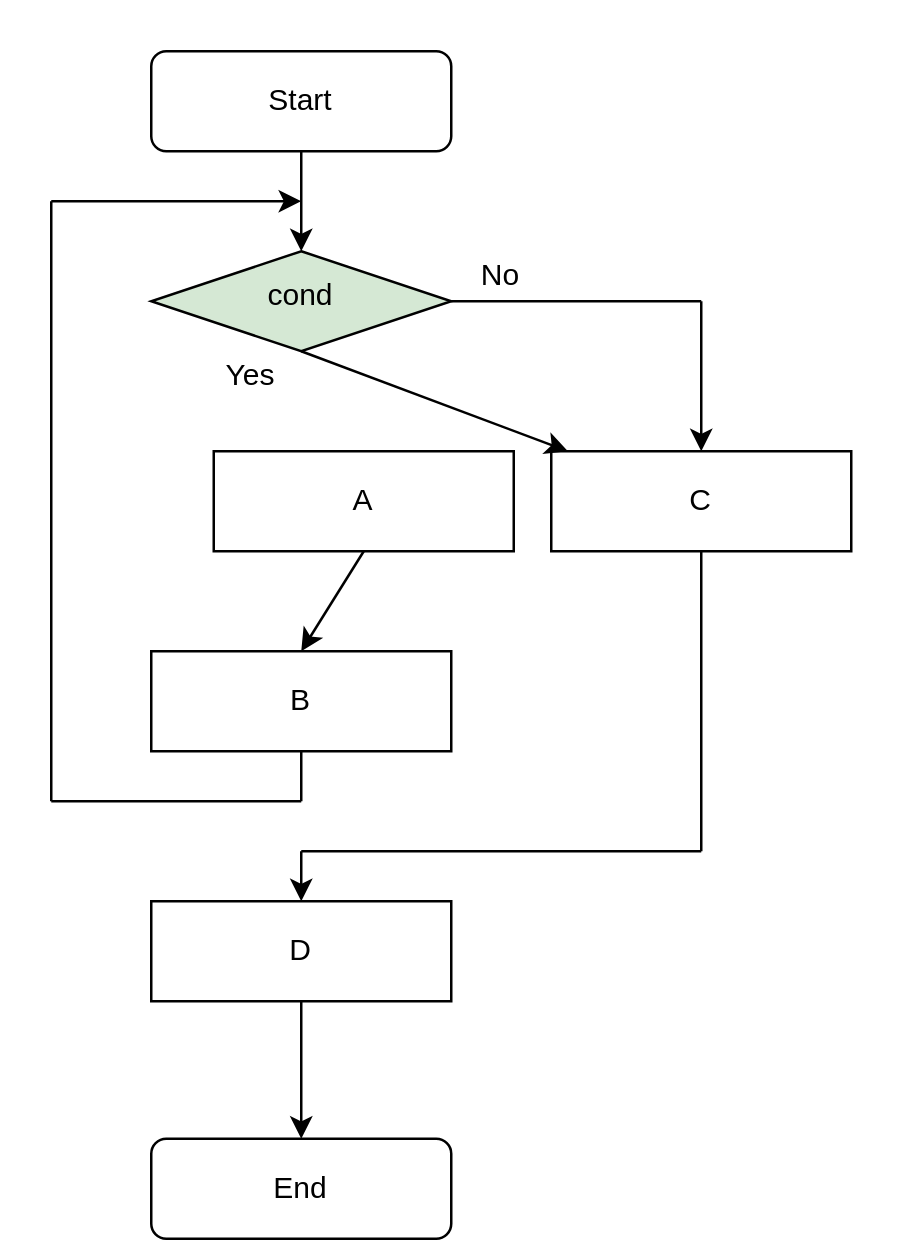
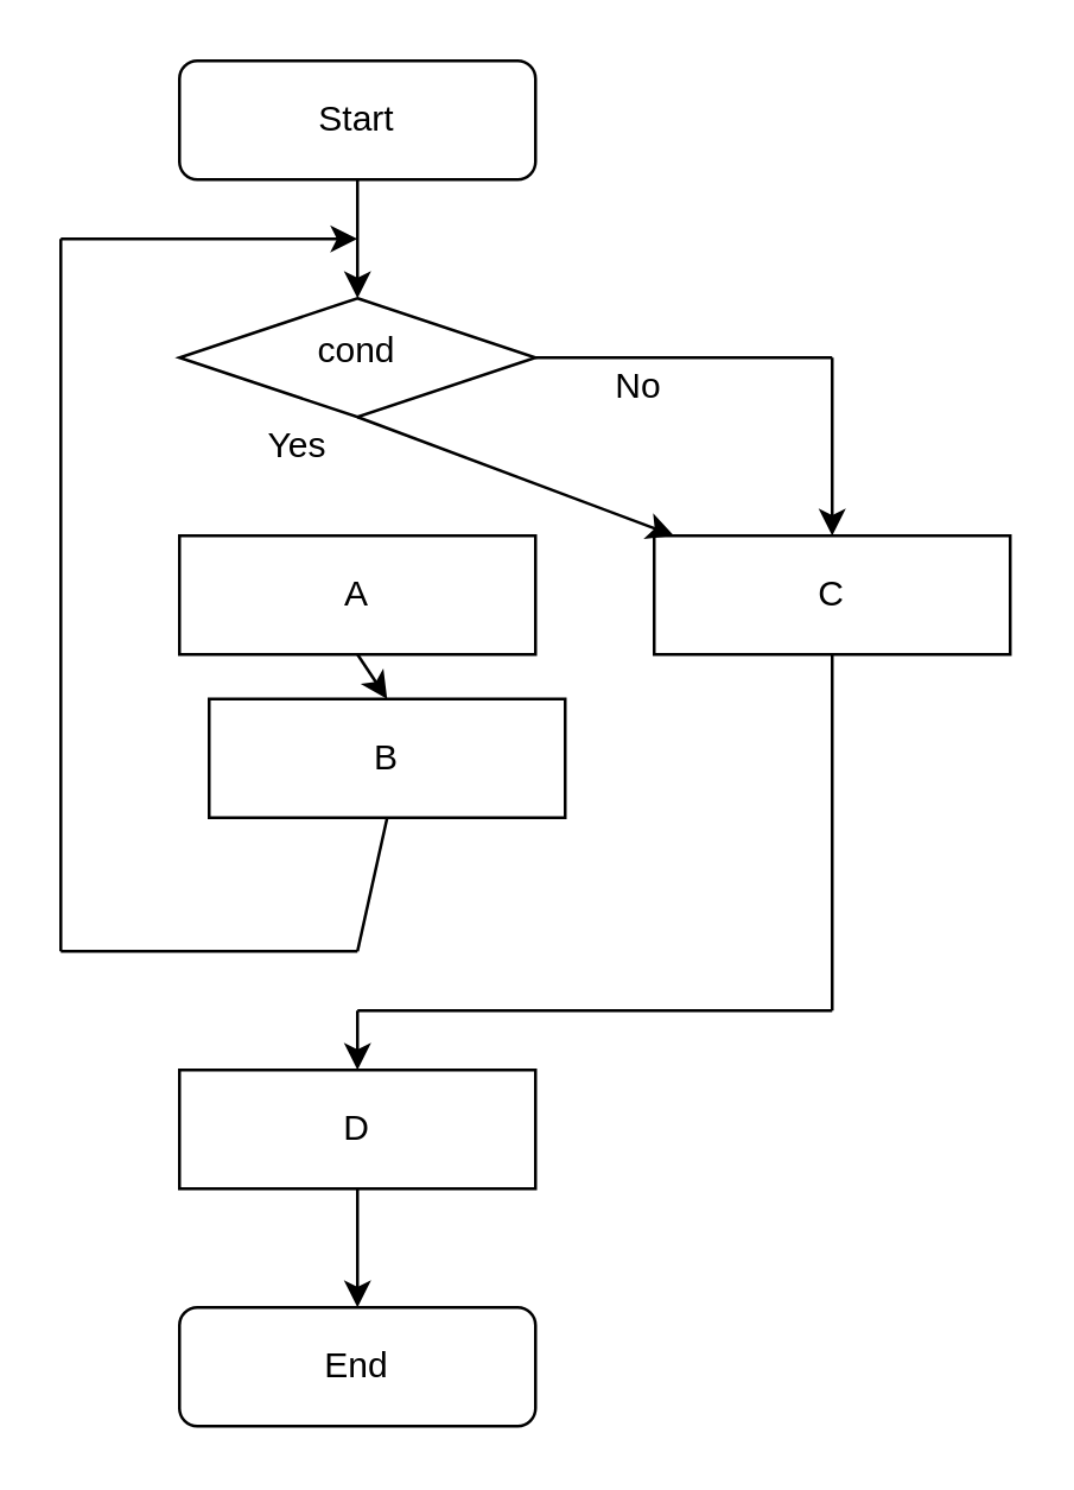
- <mxCell id="23" value="No" style="text;html=1;strokeColor=none;fillColor=none;align=center;verticalAlign=middle;whiteSpace=wrap;rounded=0;" parent="1" vertex="1"><mxGeometry x="180" y="100" width="40" height="20" as="geometry" /></mxCell>
+ <mxCell id="23" value="No" style="text;html=1;strokeColor=none;fillColor=none;align=center;verticalAlign=middle;whiteSpace=wrap;rounded=0;" parent="1" vertex="1"><mxGeometry x="195" y="120" width="40" height="20" as="geometry" /></mxCell>
- <mxCell id="2" value="cond" style="rhombus;whiteSpace=wrap;html=1;shadow=0;fontFamily=Helvetica;fontSize=12;align=center;strokeWidth=1;spacing=6;spacingTop=-4;fillColor=#d5e8d4;" parent="1" vertex="1"><mxGeometry x="60" y="100" width="120" height="40" as="geometry" /></mxCell>
+ <mxCell id="2" value="cond" style="rhombus;whiteSpace=wrap;html=1;shadow=0;fontFamily=Helvetica;fontSize=12;align=center;strokeWidth=1;spacing=6;spacingTop=-4;" parent="1" vertex="1"><mxGeometry x="60" y="100" width="120" height="40" as="geometry" /></mxCell>
- <mxCell id="3" value="A" style="rounded=0;whiteSpace=wrap;html=1;" parent="1" vertex="1"><mxGeometry x="85" y="180" width="120" height="40" as="geometry" /></mxCell>
+ <mxCell id="3" value="A" style="rounded=0;whiteSpace=wrap;html=1;" parent="1" vertex="1"><mxGeometry x="60" y="180" width="120" height="40" as="geometry" /></mxCell>
- <mxCell id="4" value="B" style="rounded=0;whiteSpace=wrap;html=1;" parent="1" vertex="1"><mxGeometry x="60" y="260" width="120" height="40" as="geometry" /></mxCell>
+ <mxCell id="4" value="B" style="rounded=0;whiteSpace=wrap;html=1;" parent="1" vertex="1"><mxGeometry x="70" y="235" width="120" height="40" as="geometry" /></mxCell>
- <mxCell id="16" value="End" style="rounded=1;whiteSpace=wrap;html=1;" parent="1" vertex="1"><mxGeometry x="60" y="455" width="120" height="40" as="geometry" /></mxCell>
+ <mxCell id="16" value="End" style="rounded=1;whiteSpace=wrap;html=1;" parent="1" vertex="1"><mxGeometry x="60" y="440" width="120" height="40" as="geometry" /></mxCell>
